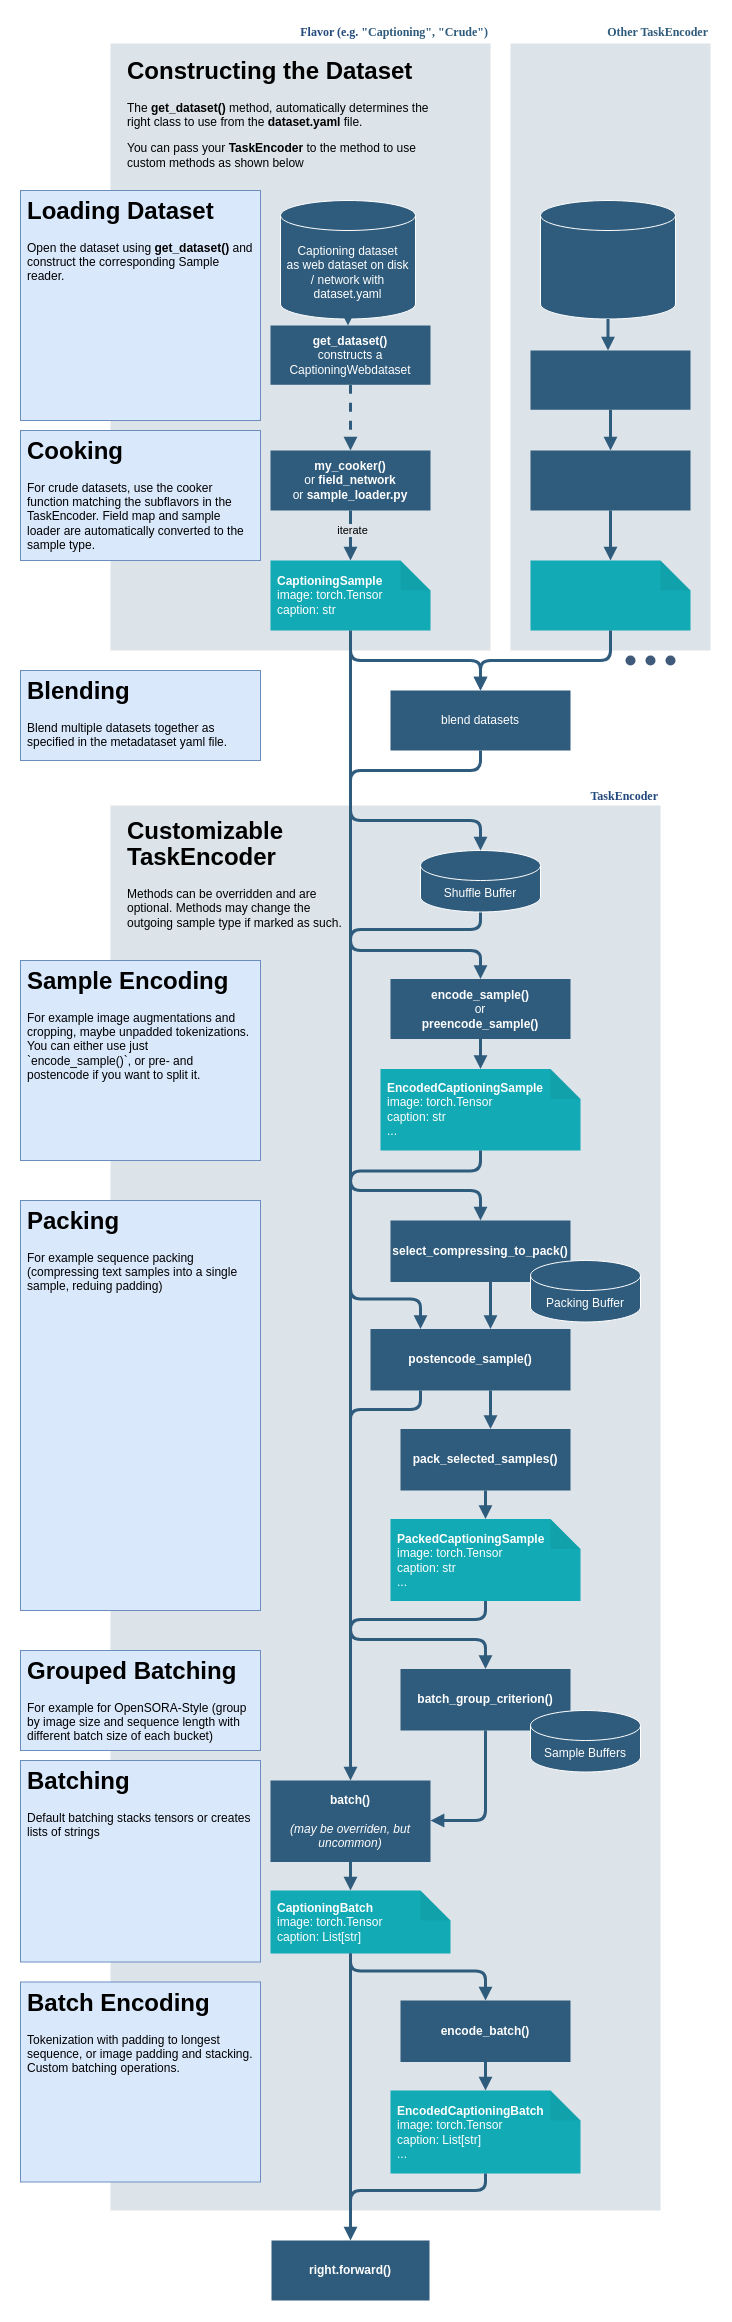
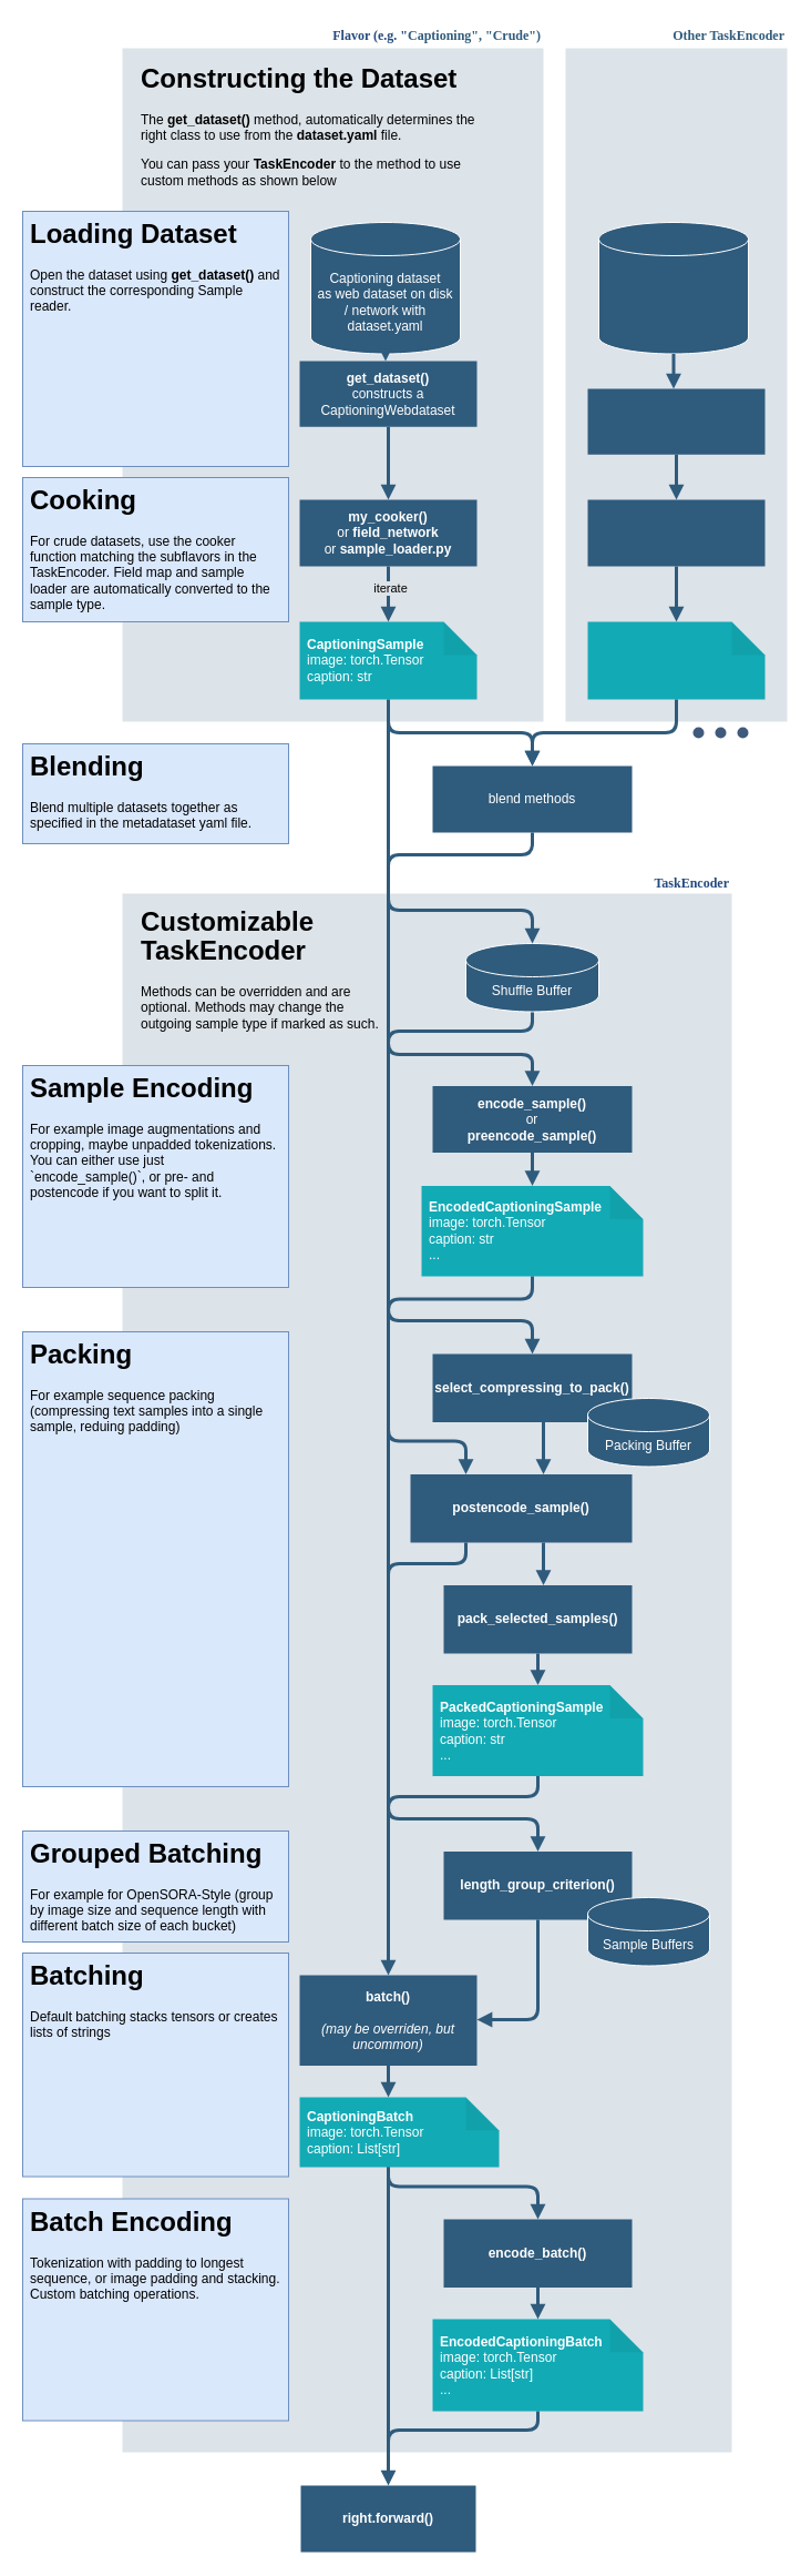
- <mxCell id="46" style="edgeStyle=orthogonalEdgeStyle;rounded=1;orthogonalLoop=1;jettySize=auto;html=1;endArrow=block;strokeColor=#2F5B7C;strokeWidth=3;endFill=1;dashed=1;" edge="1" parent="38" source="42" target="45"><mxGeometry relative="1" as="geometry"><Array as="points" /><mxPoint x="240" y="350" as="sourcePoint" /><mxPoint x="370" y="400" as="targetPoint" /></mxGeometry></mxCell>
+ <mxCell id="46" style="edgeStyle=orthogonalEdgeStyle;rounded=1;orthogonalLoop=1;jettySize=auto;html=1;endArrow=block;strokeColor=#2F5B7C;strokeWidth=3;endFill=1;" edge="1" parent="38" source="42" target="45"><mxGeometry relative="1" as="geometry"><Array as="points" /><mxPoint x="240" y="350" as="sourcePoint" /><mxPoint x="370" y="400" as="targetPoint" /></mxGeometry></mxCell>
- <mxCell id="53" value="blend datasets" style="whiteSpace=wrap;strokeColor=none;fillColor=#2f5b7c;shadow=0;fontColor=#FFFFFF;fontFamily=Helvetica;fontStyle=0;html=1;fontSize=12;spacing=6;verticalAlign=middle;dashed=1;dashPattern=12 12;" vertex="1" parent="1"><mxGeometry x="390" y="690" width="180" height="60" as="geometry" /></mxCell>
+ <mxCell id="53" value="blend methods" style="whiteSpace=wrap;strokeColor=none;fillColor=#2f5b7c;shadow=0;fontColor=#FFFFFF;fontFamily=Helvetica;fontStyle=0;html=1;fontSize=12;spacing=6;verticalAlign=middle;dashed=1;dashPattern=12 12;" vertex="1" parent="1"><mxGeometry x="390" y="690" width="180" height="60" as="geometry" /></mxCell>
- <mxCell id="9" value="&lt;b&gt;batch_group_criterion()&lt;/b&gt;" style="whiteSpace=wrap;strokeColor=none;fillColor=#2f5b7c;shadow=0;fontColor=#FFFFFF;fontFamily=Helvetica;fontStyle=0;html=1;fontSize=12;spacing=6;verticalAlign=middle;dashed=1;dashPattern=12 12;" parent="2" vertex="1"><mxGeometry x="290" y="878.5" width="170" height="61.5" as="geometry" /></mxCell>
+ <mxCell id="9" value="&lt;b&gt;length_group_criterion()&lt;/b&gt;" style="whiteSpace=wrap;strokeColor=none;fillColor=#2f5b7c;shadow=0;fontColor=#FFFFFF;fontFamily=Helvetica;fontStyle=0;html=1;fontSize=12;spacing=6;verticalAlign=middle;dashed=1;dashPattern=12 12;" parent="2" vertex="1"><mxGeometry x="290" y="878.5" width="170" height="61.5" as="geometry" /></mxCell>
